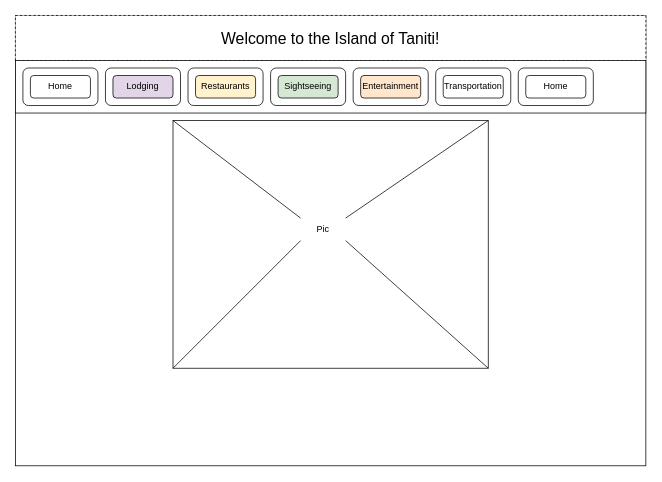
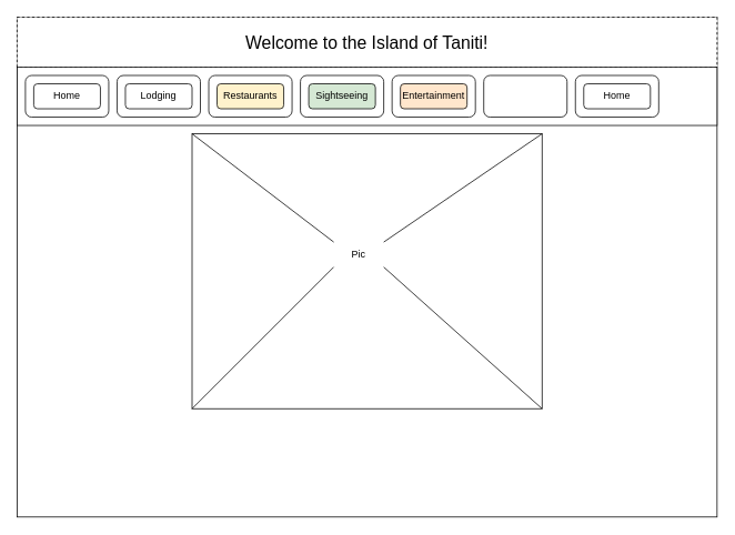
- <mxCell id="10" value="Lodging" style="rounded=1;whiteSpace=wrap;html=1;fillColor=#e1d5e7;" parent="8" vertex="1"><mxGeometry x="10" y="10" width="80" height="30" as="geometry" /></mxCell>
+ <mxCell id="10" value="Lodging" style="rounded=1;whiteSpace=wrap;html=1;" parent="8" vertex="1"><mxGeometry x="10" y="10" width="80" height="30" as="geometry" /></mxCell>
- <mxCell id="22" value="Transportation" style="rounded=1;whiteSpace=wrap;html=1;" parent="20" vertex="1"><mxGeometry x="10" y="10" width="80" height="30" as="geometry" /></mxCell>
